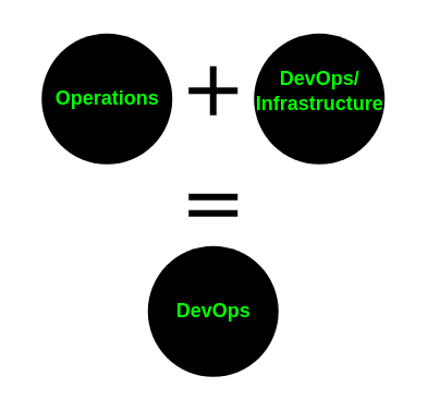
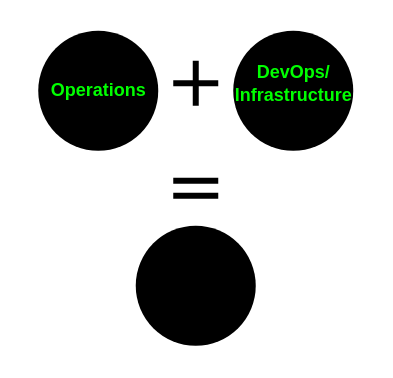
- <mxCell id="10" value="DevOps" style="text;html=1;resizable=0;autosize=1;align=center;verticalAlign=middle;points=[];rounded=0;strokeWidth=3;fontStyle=1;fontSize=12;labelBackgroundColor=none;labelBorderColor=none;fontColor=#00FF00;" vertex="1" parent="1"><mxGeometry x="100" y="180" width="60" height="20" as="geometry" /></mxCell>
